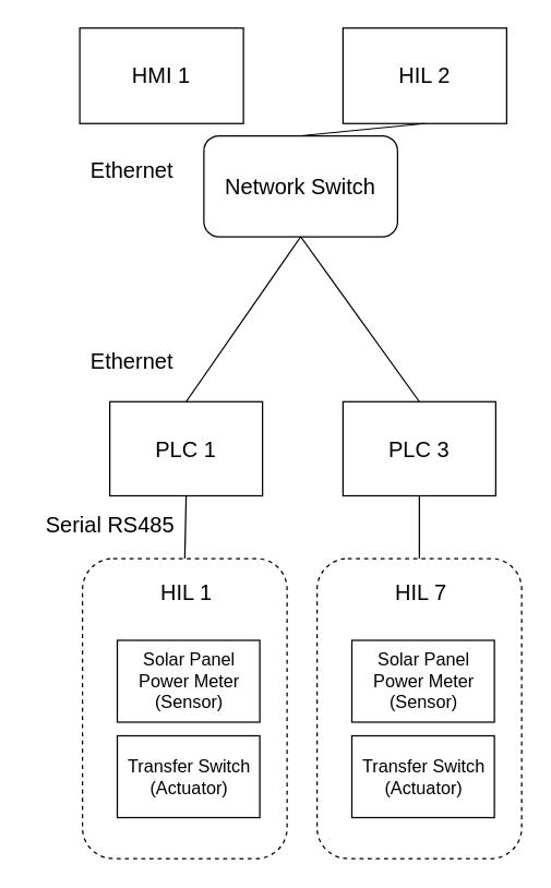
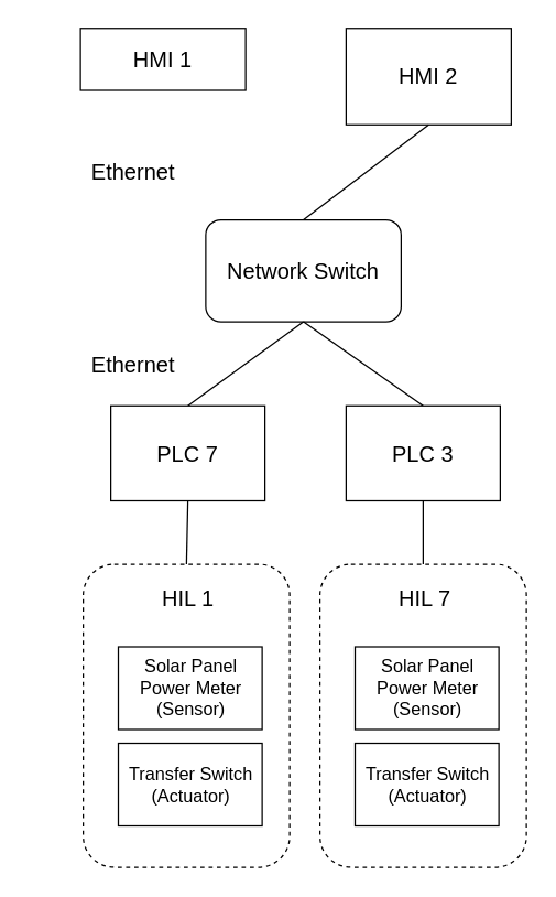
- <mxCell id="3" value="&lt;div style=&quot;font-size: 16px;&quot;&gt;HMI 1&lt;/div&gt;" style="rounded=0;whiteSpace=wrap;html=1;fontSize=16;align=center;" vertex="1" parent="1"><mxGeometry x="58" y="20" width="120" height="70" as="geometry" /></mxCell>
+ <mxCell id="3" value="&lt;div style=&quot;font-size: 16px;&quot;&gt;HMI 1&lt;/div&gt;" style="rounded=0;whiteSpace=wrap;html=1;fontSize=16;align=center;" vertex="1" parent="1"><mxGeometry x="58" y="20" width="120" height="45" as="geometry" /></mxCell>
- <mxCell id="4" value="&lt;div style=&quot;font-size: 16px;&quot;&gt;HIL 2&lt;/div&gt;" style="rounded=0;whiteSpace=wrap;html=1;fontSize=16;align=center;" vertex="1" parent="1"><mxGeometry x="251" y="20" width="120" height="70" as="geometry" /></mxCell>
+ <mxCell id="4" value="&lt;div style=&quot;font-size: 16px;&quot;&gt;HMI 2&lt;/div&gt;" style="rounded=0;whiteSpace=wrap;html=1;fontSize=16;align=center;" vertex="1" parent="1"><mxGeometry x="251" y="20" width="120" height="70" as="geometry" /></mxCell>
- <mxCell id="5" value="&lt;div style=&quot;font-size: 16px;&quot;&gt;Network Switch&lt;/div&gt;" style="rounded=1;whiteSpace=wrap;html=1;fontSize=16;align=center;" vertex="1" parent="1"><mxGeometry x="149" y="99" width="142" height="74" as="geometry" /></mxCell>
+ <mxCell id="5" value="&lt;div style=&quot;font-size: 16px;&quot;&gt;Network Switch&lt;/div&gt;" style="rounded=1;whiteSpace=wrap;html=1;fontSize=16;align=center;" vertex="1" parent="1"><mxGeometry x="149" y="159" width="142" height="74" as="geometry" /></mxCell>
- <mxCell id="16" value="&lt;div style=&quot;font-size: 16px;&quot;&gt;PLC 1&lt;/div&gt;" style="rounded=0;whiteSpace=wrap;html=1;fontSize=16;align=center;horizontal=1;" vertex="1" parent="1"><mxGeometry x="80" y="294" width="112" height="69" as="geometry" /></mxCell>
+ <mxCell id="16" value="&lt;div style=&quot;font-size: 16px;&quot;&gt;PLC 7&lt;/div&gt;" style="rounded=0;whiteSpace=wrap;html=1;fontSize=16;align=center;horizontal=1;" vertex="1" parent="1"><mxGeometry x="80" y="294" width="112" height="69" as="geometry" /></mxCell>
- <mxCell id="15" value="Serial RS485" style="text;html=1;align=center;verticalAlign=middle;resizable=0;points=[];autosize=1;strokeColor=none;fillColor=none;fontSize=16;" vertex="1" parent="1"><mxGeometry x="20" y="369" width="120" height="30" as="geometry" /></mxCell>
